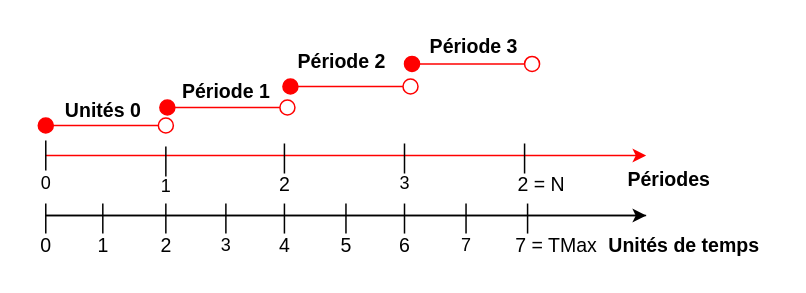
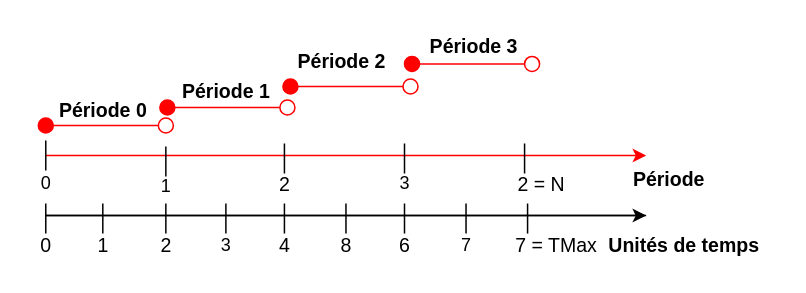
- <mxCell id="39" value="&lt;font style=&quot;font-size: 13px&quot;&gt;&lt;b&gt;Unités 0&lt;/b&gt;&lt;/font&gt;" style="text;html=1;align=center;verticalAlign=middle;resizable=0;points=[];autosize=1;" vertex="1" parent="1"><mxGeometry x="28" y="63" width="80" height="20" as="geometry" /></mxCell>
+ <mxCell id="39" value="&lt;font style=&quot;font-size: 13px&quot;&gt;&lt;b&gt;Période 0&lt;/b&gt;&lt;/font&gt;" style="text;html=1;align=center;verticalAlign=middle;resizable=0;points=[];autosize=1;" vertex="1" parent="1"><mxGeometry x="28" y="63" width="80" height="20" as="geometry" /></mxCell>
- <mxCell id="6" value="&lt;font style=&quot;font-size: 13px&quot;&gt;&lt;b&gt;Périodes&lt;/b&gt;&lt;/font&gt;" style="text;html=1;align=center;verticalAlign=middle;resizable=0;points=[];autosize=1;" vertex="1" parent="1"><mxGeometry x="410" y="109" width="70" height="20" as="geometry" /></mxCell>
+ <mxCell id="6" value="&lt;font style=&quot;font-size: 13px&quot;&gt;&lt;b&gt;Période&lt;/b&gt;&lt;/font&gt;" style="text;html=1;align=center;verticalAlign=middle;resizable=0;points=[];autosize=1;" vertex="1" parent="1"><mxGeometry x="410" y="109" width="70" height="20" as="geometry" /></mxCell>
- <mxCell id="30" value="&lt;font style=&quot;font-size: 13px&quot;&gt;5&lt;/font&gt;" style="text;html=1;align=center;verticalAlign=middle;resizable=0;points=[];autosize=1;" vertex="1" parent="1"><mxGeometry x="220" y="153" width="20" height="20" as="geometry" /></mxCell>
+ <mxCell id="30" value="&lt;font style=&quot;font-size: 13px&quot;&gt;8&lt;/font&gt;" style="text;html=1;align=center;verticalAlign=middle;resizable=0;points=[];autosize=1;" vertex="1" parent="1"><mxGeometry x="220" y="153" width="20" height="20" as="geometry" /></mxCell>
